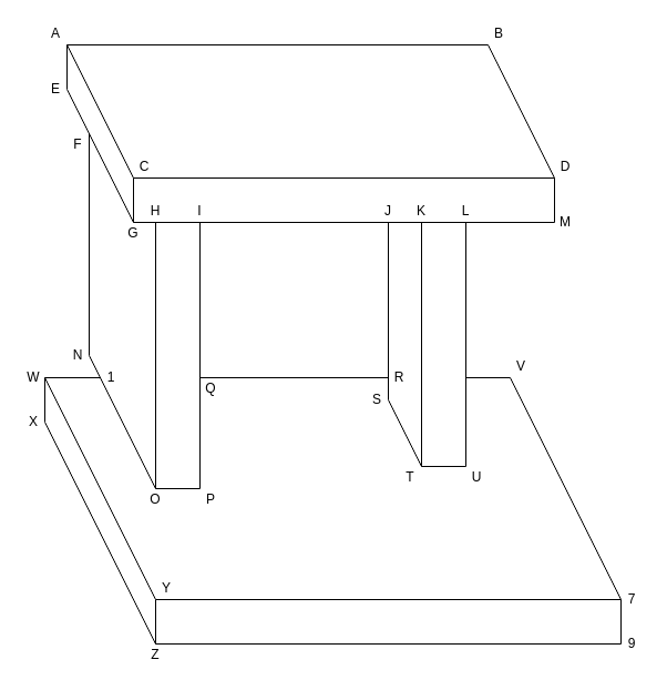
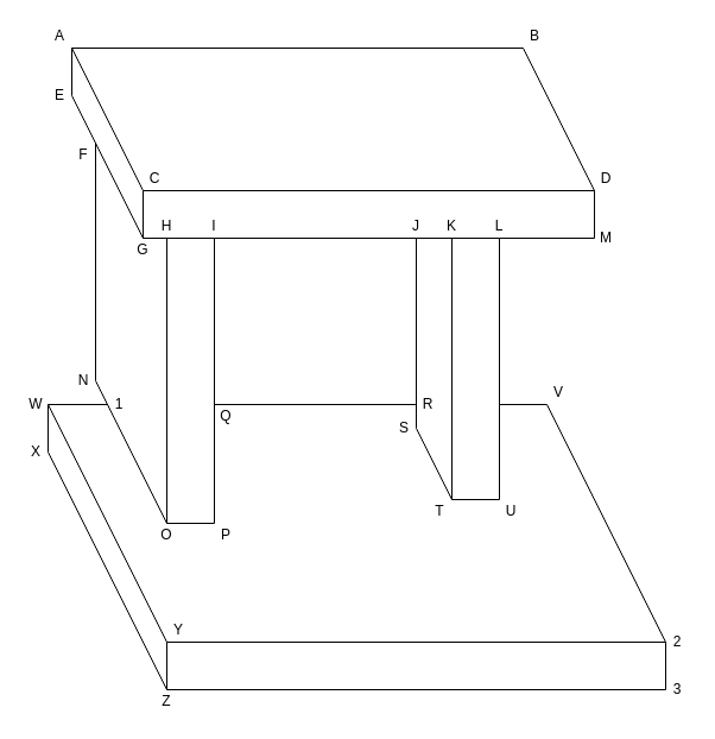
- <mxCell id="59" value="7" style="text;html=1;strokeColor=none;fillColor=none;align=center;verticalAlign=middle;whiteSpace=wrap;rounded=0;" vertex="1" parent="1"><mxGeometry x="560" y="530" width="20" height="20" as="geometry" /></mxCell>
+ <mxCell id="59" value="2" style="text;html=1;strokeColor=none;fillColor=none;align=center;verticalAlign=middle;whiteSpace=wrap;rounded=0;" vertex="1" parent="1"><mxGeometry x="560" y="530" width="20" height="20" as="geometry" /></mxCell>
- <mxCell id="60" value="9" style="text;html=1;strokeColor=none;fillColor=none;align=center;verticalAlign=middle;whiteSpace=wrap;rounded=0;" vertex="1" parent="1"><mxGeometry x="560" y="570" width="20" height="20" as="geometry" /></mxCell>
+ <mxCell id="60" value="3" style="text;html=1;strokeColor=none;fillColor=none;align=center;verticalAlign=middle;whiteSpace=wrap;rounded=0;" vertex="1" parent="1"><mxGeometry x="560" y="570" width="20" height="20" as="geometry" /></mxCell>
